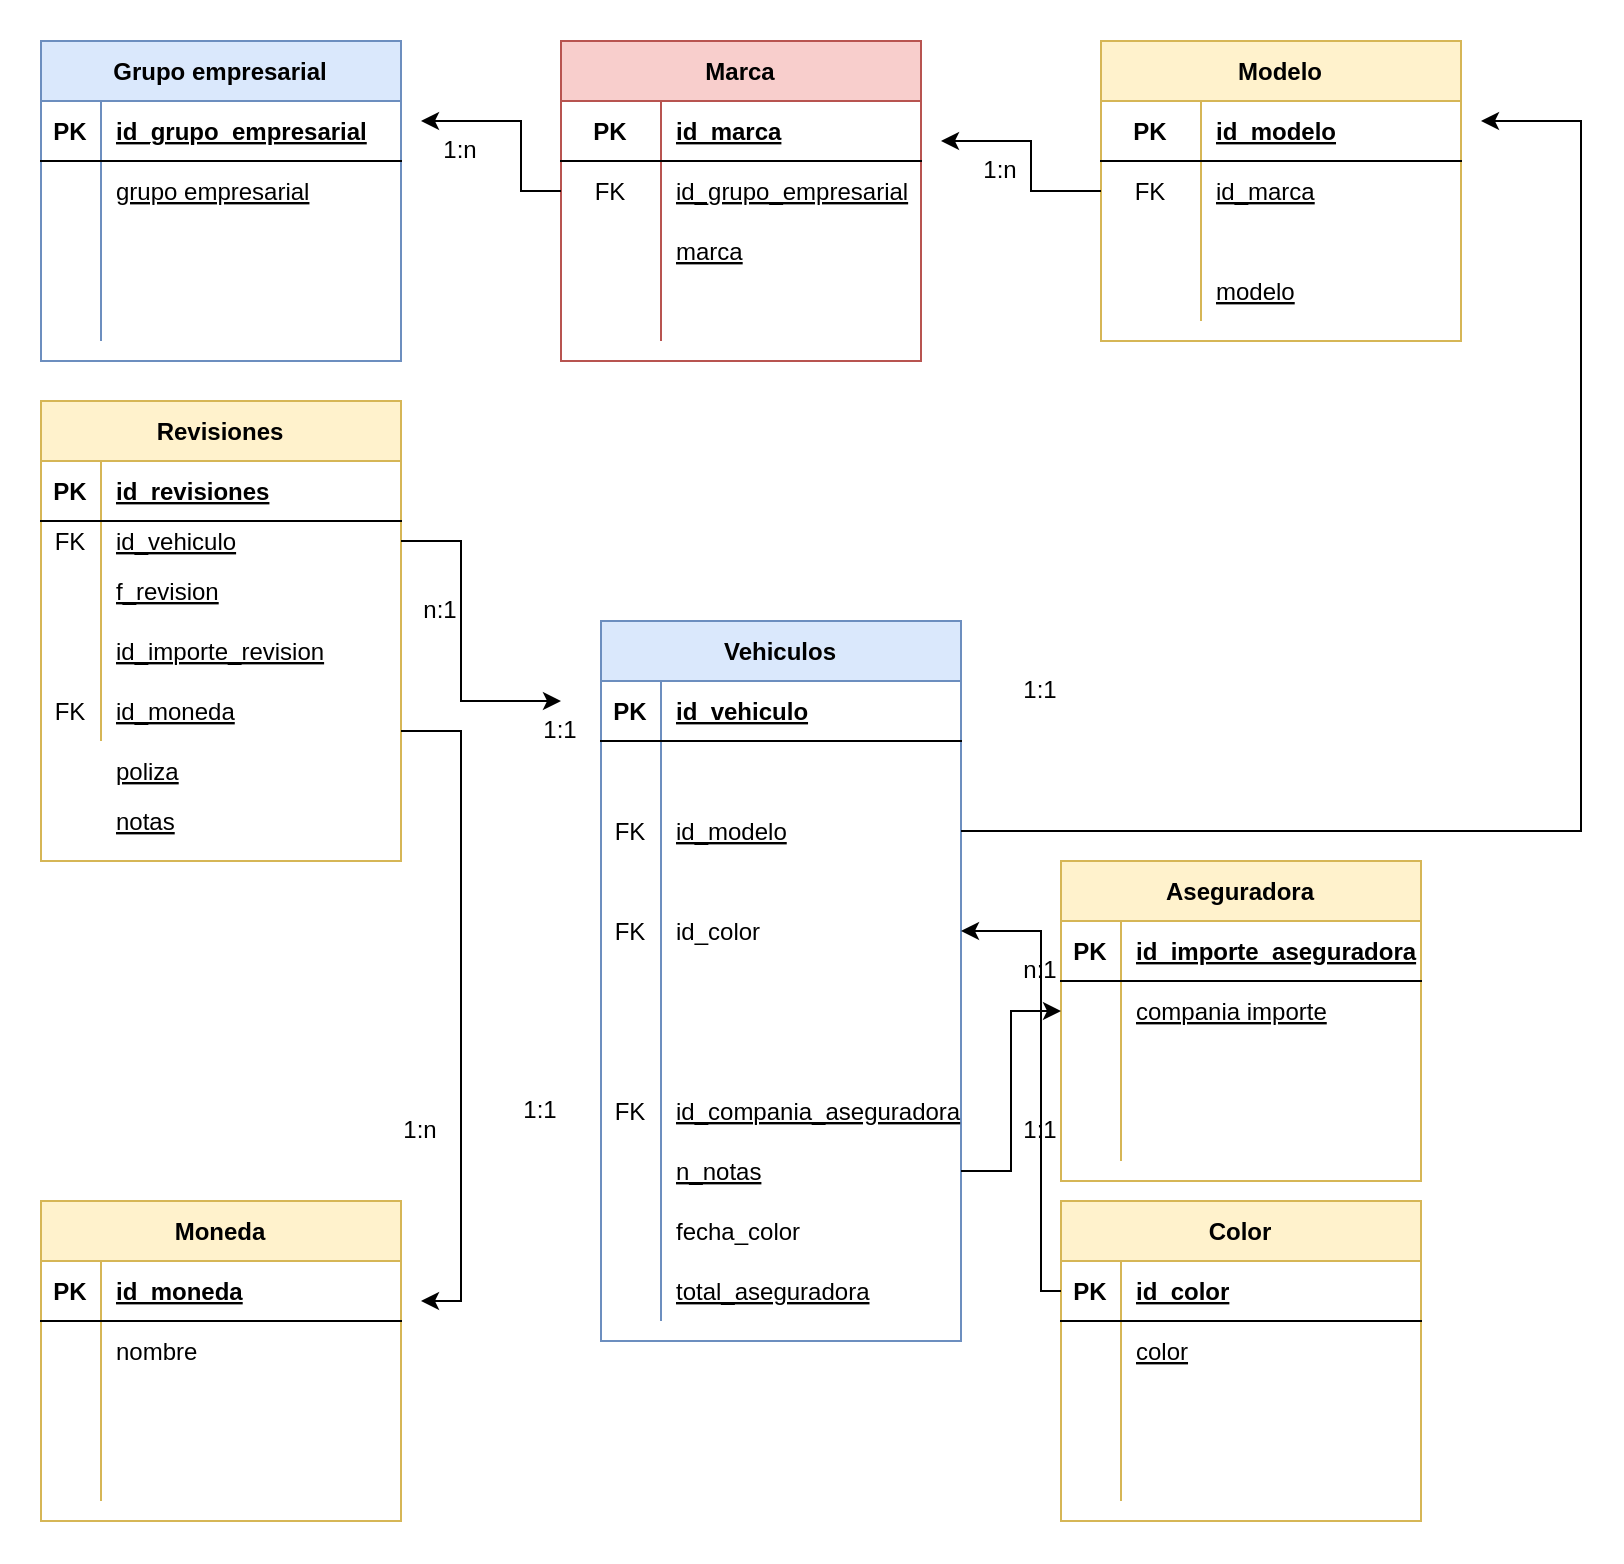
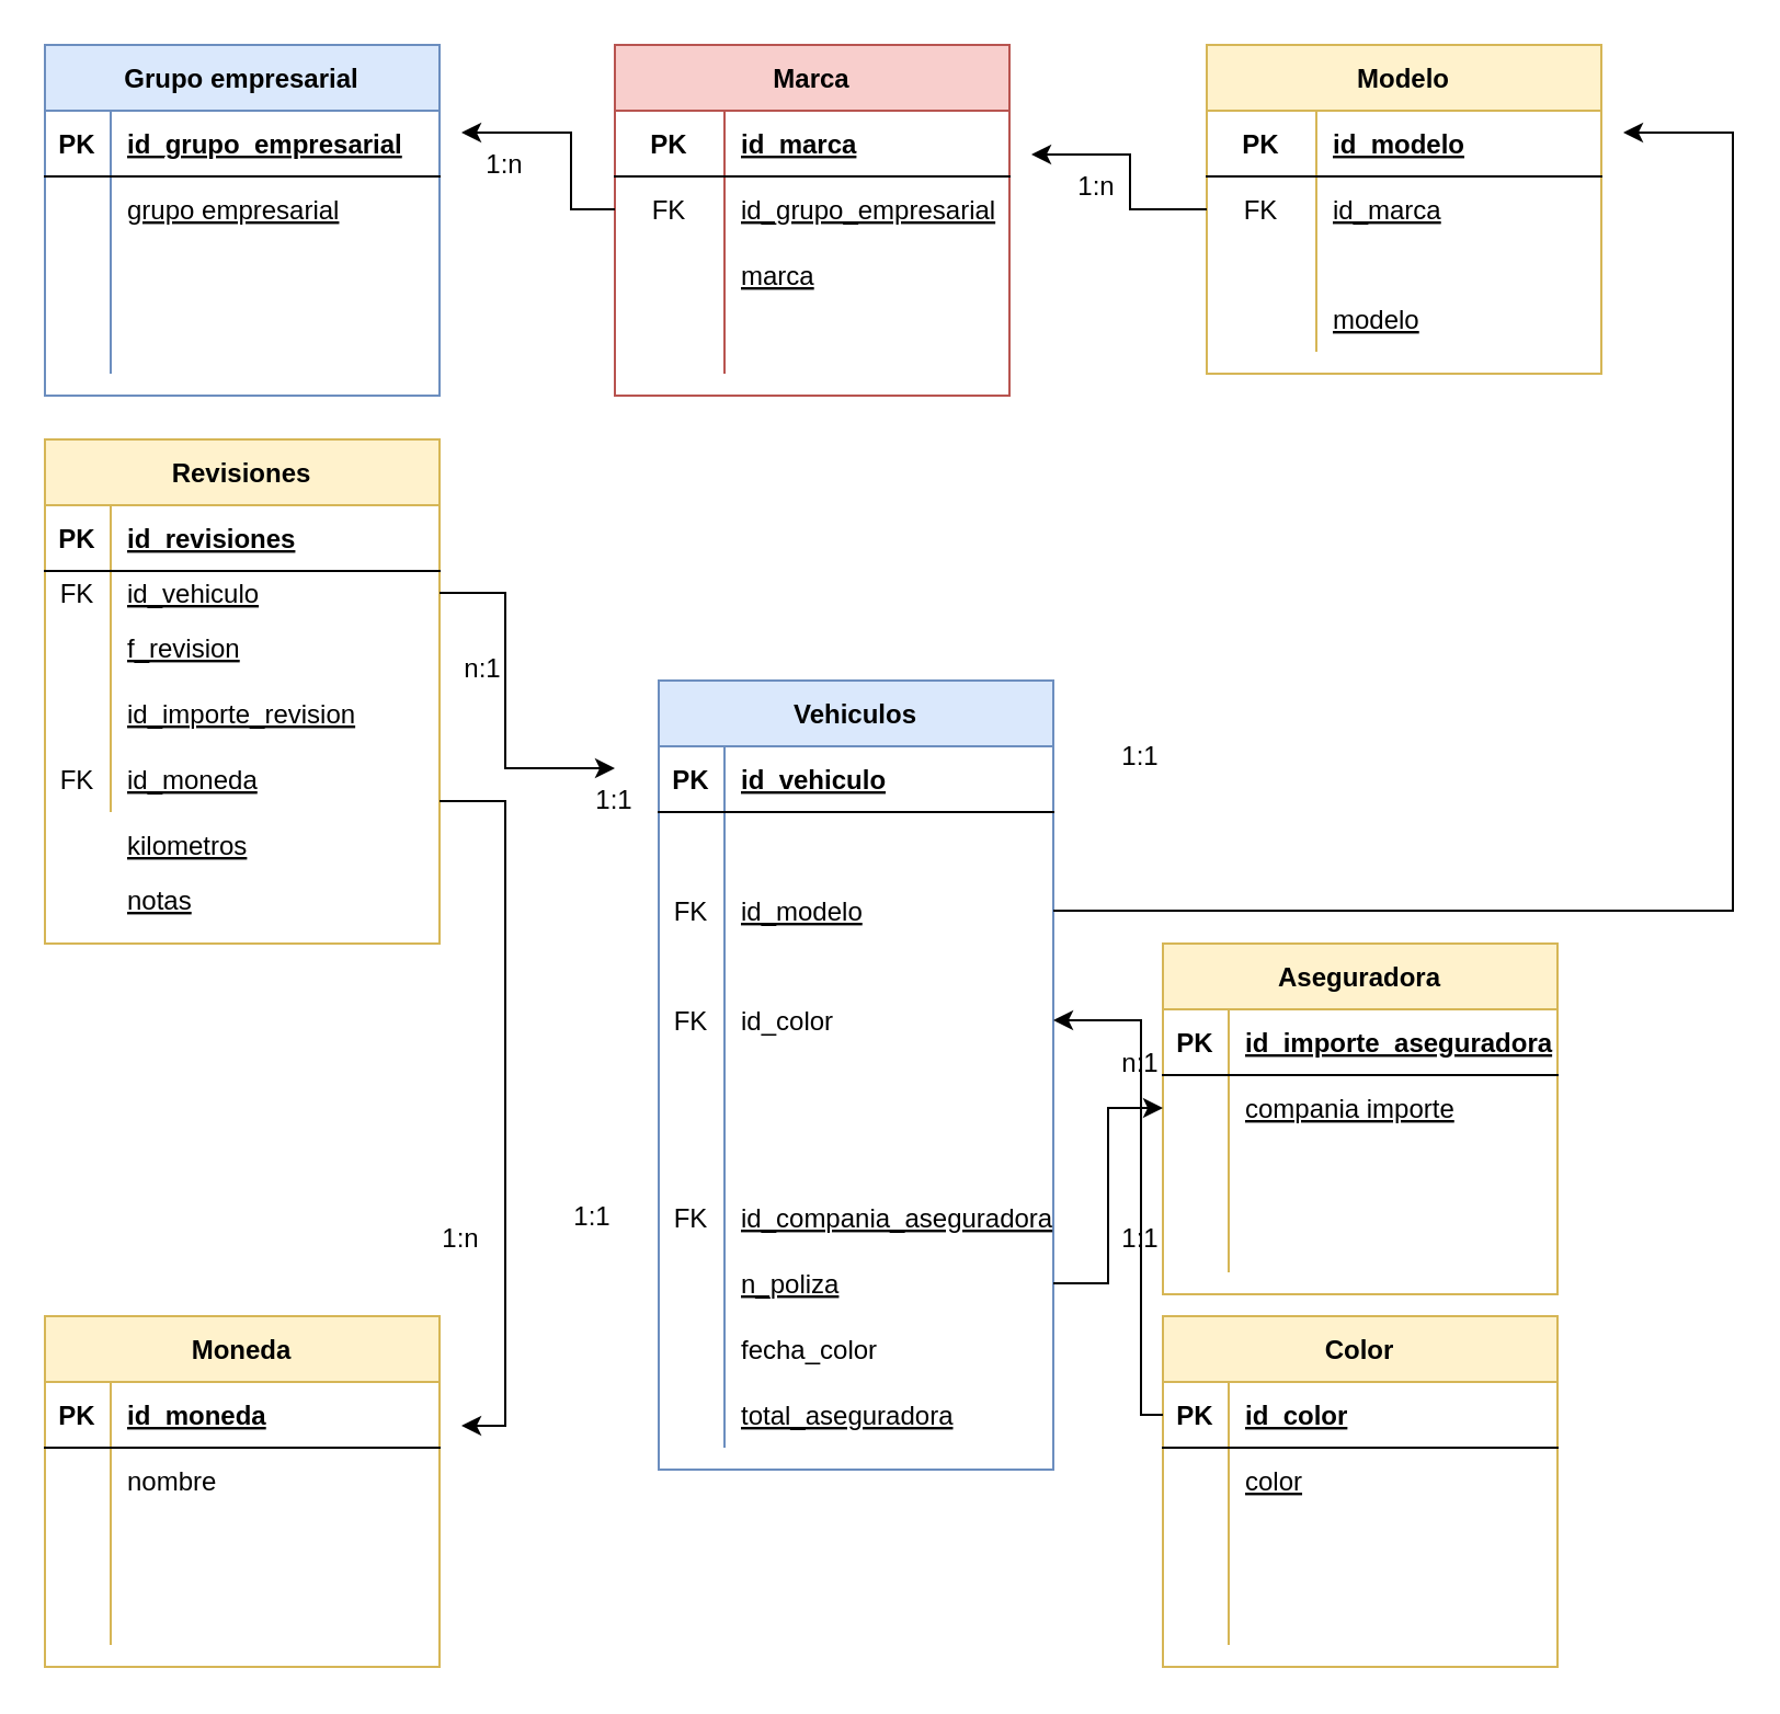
- <mxCell id="145" value="poliza" style="shape=partialRectangle;connectable=0;fillColor=none;top=0;left=0;bottom=0;right=0;align=left;spacingLeft=6;overflow=hidden;fontStyle=4" vertex="1" parent="144"><mxGeometry x="30" width="150" height="30" as="geometry"><mxRectangle width="150" height="30" as="alternateBounds" /></mxGeometry></mxCell>
+ <mxCell id="145" value="kilometros" style="shape=partialRectangle;connectable=0;fillColor=none;top=0;left=0;bottom=0;right=0;align=left;spacingLeft=6;overflow=hidden;fontStyle=4" vertex="1" parent="144"><mxGeometry x="30" width="150" height="30" as="geometry"><mxRectangle width="150" height="30" as="alternateBounds" /></mxGeometry></mxCell>
- <mxCell id="29" value="n_notas" style="shape=partialRectangle;connectable=0;fillColor=none;top=0;left=0;bottom=0;right=0;align=left;spacingLeft=6;overflow=hidden;fontStyle=4" parent="27" vertex="1"><mxGeometry x="30" width="150" height="30" as="geometry"><mxRectangle width="150" height="30" as="alternateBounds" /></mxGeometry></mxCell>
+ <mxCell id="29" value="n_poliza" style="shape=partialRectangle;connectable=0;fillColor=none;top=0;left=0;bottom=0;right=0;align=left;spacingLeft=6;overflow=hidden;fontStyle=4" parent="27" vertex="1"><mxGeometry x="30" width="150" height="30" as="geometry"><mxRectangle width="150" height="30" as="alternateBounds" /></mxGeometry></mxCell>
